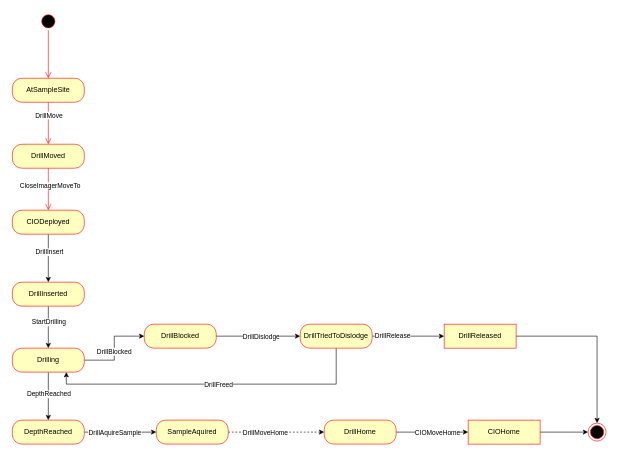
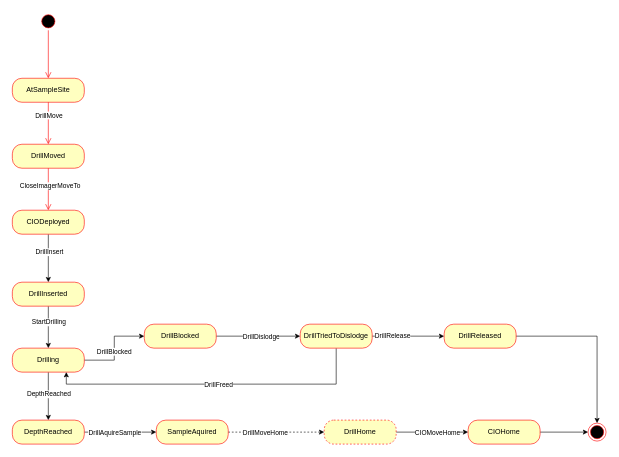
- <mxCell id="42" value="DrillReleased" style="whiteSpace=wrap;html=1;fillColor=#ffffc0;strokeColor=#ff0000;fontColor=#000000;arcSize=40;rounded=0;" vertex="1" parent="1"><mxGeometry x="740" y="540" width="120" height="40" as="geometry" /></mxCell>
+ <mxCell id="42" value="DrillReleased" style="rounded=1;whiteSpace=wrap;html=1;fillColor=#ffffc0;strokeColor=#ff0000;fontColor=#000000;arcSize=40;" vertex="1" parent="1"><mxGeometry x="740" y="540" width="120" height="40" as="geometry" /></mxCell>
- <mxCell id="32" value="DrillHome" style="rounded=1;whiteSpace=wrap;html=1;fillColor=#ffffc0;strokeColor=#ff0000;fontColor=#000000;arcSize=40;" vertex="1" parent="1"><mxGeometry x="540" y="700" width="120" height="40" as="geometry" /></mxCell>
+ <mxCell id="32" value="DrillHome" style="rounded=1;whiteSpace=wrap;html=1;fillColor=#ffffc0;strokeColor=#ff0000;fontColor=#000000;arcSize=40;dashed=1;" vertex="1" parent="1"><mxGeometry x="540" y="700" width="120" height="40" as="geometry" /></mxCell>
- <mxCell id="34" value="CIOHome" style="whiteSpace=wrap;html=1;fillColor=#ffffc0;strokeColor=#ff0000;fontColor=#000000;arcSize=40;rounded=0;" vertex="1" parent="1"><mxGeometry x="780" y="700" width="120" height="40" as="geometry" /></mxCell>
+ <mxCell id="34" value="CIOHome" style="rounded=1;whiteSpace=wrap;html=1;fillColor=#ffffc0;strokeColor=#ff0000;fontColor=#000000;arcSize=40;" vertex="1" parent="1"><mxGeometry x="780" y="700" width="120" height="40" as="geometry" /></mxCell>
